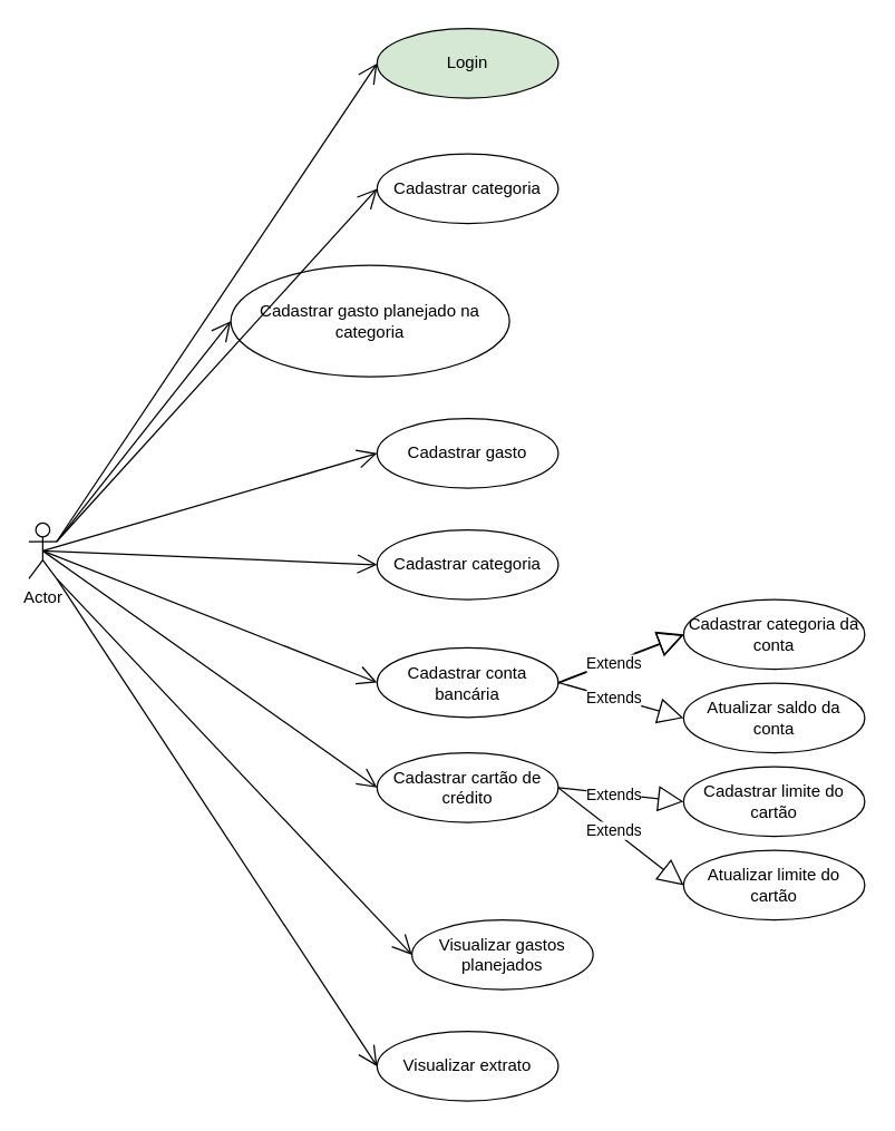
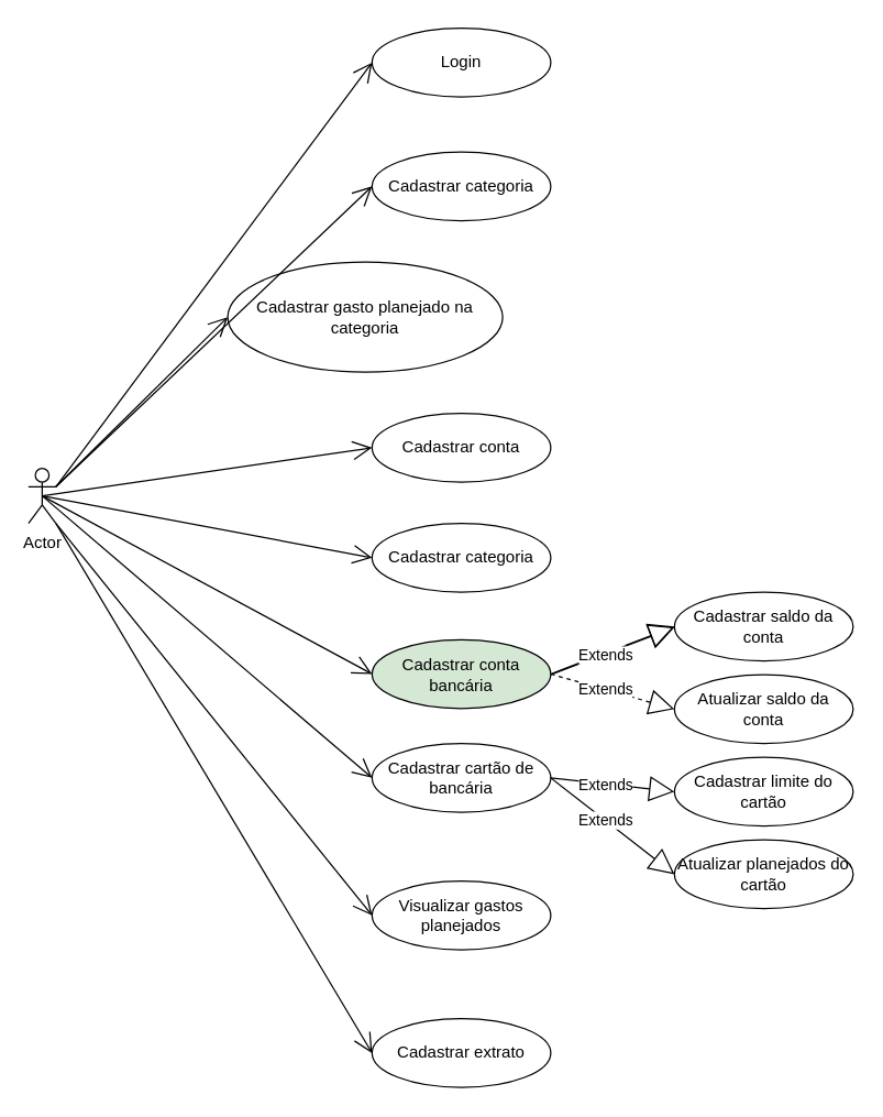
- <mxCell id="3" value="&lt;div&gt;Login&lt;/div&gt;" style="ellipse;whiteSpace=wrap;html=1;fillColor=#d5e8d4;" vertex="1" parent="1"><mxGeometry x="270" y="20" width="130" height="50" as="geometry" /></mxCell>
+ <mxCell id="3" value="&lt;div&gt;Login&lt;/div&gt;" style="ellipse;whiteSpace=wrap;html=1;" vertex="1" parent="1"><mxGeometry x="270" y="20" width="130" height="50" as="geometry" /></mxCell>
- <mxCell id="6" value="&lt;div&gt;Cadastrar gasto&lt;/div&gt;" style="ellipse;whiteSpace=wrap;html=1;" vertex="1" parent="1"><mxGeometry x="270" y="300" width="130" height="50" as="geometry" /></mxCell>
+ <mxCell id="6" value="&lt;div&gt;Cadastrar conta&lt;/div&gt;" style="ellipse;whiteSpace=wrap;html=1;" vertex="1" parent="1"><mxGeometry x="270" y="300" width="130" height="50" as="geometry" /></mxCell>
- <mxCell id="2" value="Actor" style="shape=umlActor;verticalLabelPosition=bottom;labelBackgroundColor=#ffffff;verticalAlign=top;html=1;outlineConnect=0;" vertex="1" parent="1"><mxGeometry x="20" y="375" width="20" height="40" as="geometry" /></mxCell>
+ <mxCell id="2" value="Actor" style="shape=umlActor;verticalLabelPosition=bottom;labelBackgroundColor=#ffffff;verticalAlign=top;html=1;outlineConnect=0;" vertex="1" parent="1"><mxGeometry x="20" y="340" width="20" height="40" as="geometry" /></mxCell>
- <mxCell id="10" value="&lt;div&gt;Cadastrar categoria da conta&lt;/div&gt;" style="ellipse;whiteSpace=wrap;html=1;" vertex="1" parent="1"><mxGeometry x="490" y="430" width="130" height="50" as="geometry" /></mxCell>
+ <mxCell id="10" value="&lt;div&gt;Cadastrar saldo da conta&lt;/div&gt;" style="ellipse;whiteSpace=wrap;html=1;" vertex="1" parent="1"><mxGeometry x="490" y="430" width="130" height="50" as="geometry" /></mxCell>
- <mxCell id="8" value="&lt;div&gt;Cadastrar conta bancária&lt;/div&gt;" style="ellipse;whiteSpace=wrap;html=1;" vertex="1" parent="1"><mxGeometry x="270" y="464.5" width="130" height="50" as="geometry" /></mxCell>
+ <mxCell id="8" value="&lt;div&gt;Cadastrar conta bancária&lt;/div&gt;" style="ellipse;whiteSpace=wrap;html=1;fillColor=#d5e8d4;" vertex="1" parent="1"><mxGeometry x="270" y="464.5" width="130" height="50" as="geometry" /></mxCell>
- <mxCell id="13" value="Extends" style="endArrow=block;endSize=16;endFill=0;html=1;entryX=0;entryY=0.5;entryDx=0;entryDy=0;exitX=1;exitY=0.5;exitDx=0;exitDy=0;" edge="1" parent="1" source="8" target="11"><mxGeometry x="-0.109" width="160" relative="1" as="geometry"><mxPoint x="290" y="410" as="sourcePoint" /><mxPoint x="450" y="410" as="targetPoint" /><mxPoint as="offset" /></mxGeometry></mxCell>
+ <mxCell id="13" value="Extends" style="endArrow=block;endSize=16;endFill=0;html=1;entryX=0;entryY=0.5;entryDx=0;entryDy=0;exitX=1;exitY=0.5;exitDx=0;exitDy=0;dashed=1;" edge="1" parent="1" source="8" target="11"><mxGeometry x="-0.109" width="160" relative="1" as="geometry"><mxPoint x="290" y="410" as="sourcePoint" /><mxPoint x="450" y="410" as="targetPoint" /><mxPoint as="offset" /></mxGeometry></mxCell>
- <mxCell id="9" value="&lt;div&gt;Cadastrar cartão de crédito&lt;/div&gt;" style="ellipse;whiteSpace=wrap;html=1;" vertex="1" parent="1"><mxGeometry x="270" y="540" width="130" height="50" as="geometry" /></mxCell>
+ <mxCell id="9" value="&lt;div&gt;Cadastrar cartão de bancária&lt;/div&gt;" style="ellipse;whiteSpace=wrap;html=1;" vertex="1" parent="1"><mxGeometry x="270" y="540" width="130" height="50" as="geometry" /></mxCell>
- <mxCell id="16" value="&lt;div&gt;Atualizar limite do cartão&lt;br&gt;&lt;/div&gt;" style="ellipse;whiteSpace=wrap;html=1;" vertex="1" parent="1"><mxGeometry x="490" y="610" width="130" height="50" as="geometry" /></mxCell>
+ <mxCell id="16" value="&lt;div&gt;Atualizar planejados do cartão&lt;br&gt;&lt;/div&gt;" style="ellipse;whiteSpace=wrap;html=1;" vertex="1" parent="1"><mxGeometry x="490" y="610" width="130" height="50" as="geometry" /></mxCell>
- <mxCell id="28" value="&lt;div&gt;Visualizar gastos planejados&lt;/div&gt;" style="ellipse;whiteSpace=wrap;html=1;" vertex="1" parent="1"><mxGeometry x="295" y="660" width="130" height="50" as="geometry" /></mxCell>
+ <mxCell id="28" value="&lt;div&gt;Visualizar gastos planejados&lt;/div&gt;" style="ellipse;whiteSpace=wrap;html=1;" vertex="1" parent="1"><mxGeometry x="270" y="640" width="130" height="50" as="geometry" /></mxCell>
- <mxCell id="19" value="&lt;div&gt;Visualizar extrato&lt;/div&gt;" style="ellipse;whiteSpace=wrap;html=1;" vertex="1" parent="1"><mxGeometry x="270" y="740" width="130" height="50" as="geometry" /></mxCell>
+ <mxCell id="19" value="&lt;div&gt;Cadastrar extrato&lt;/div&gt;" style="ellipse;whiteSpace=wrap;html=1;" vertex="1" parent="1"><mxGeometry x="270" y="740" width="130" height="50" as="geometry" /></mxCell>
